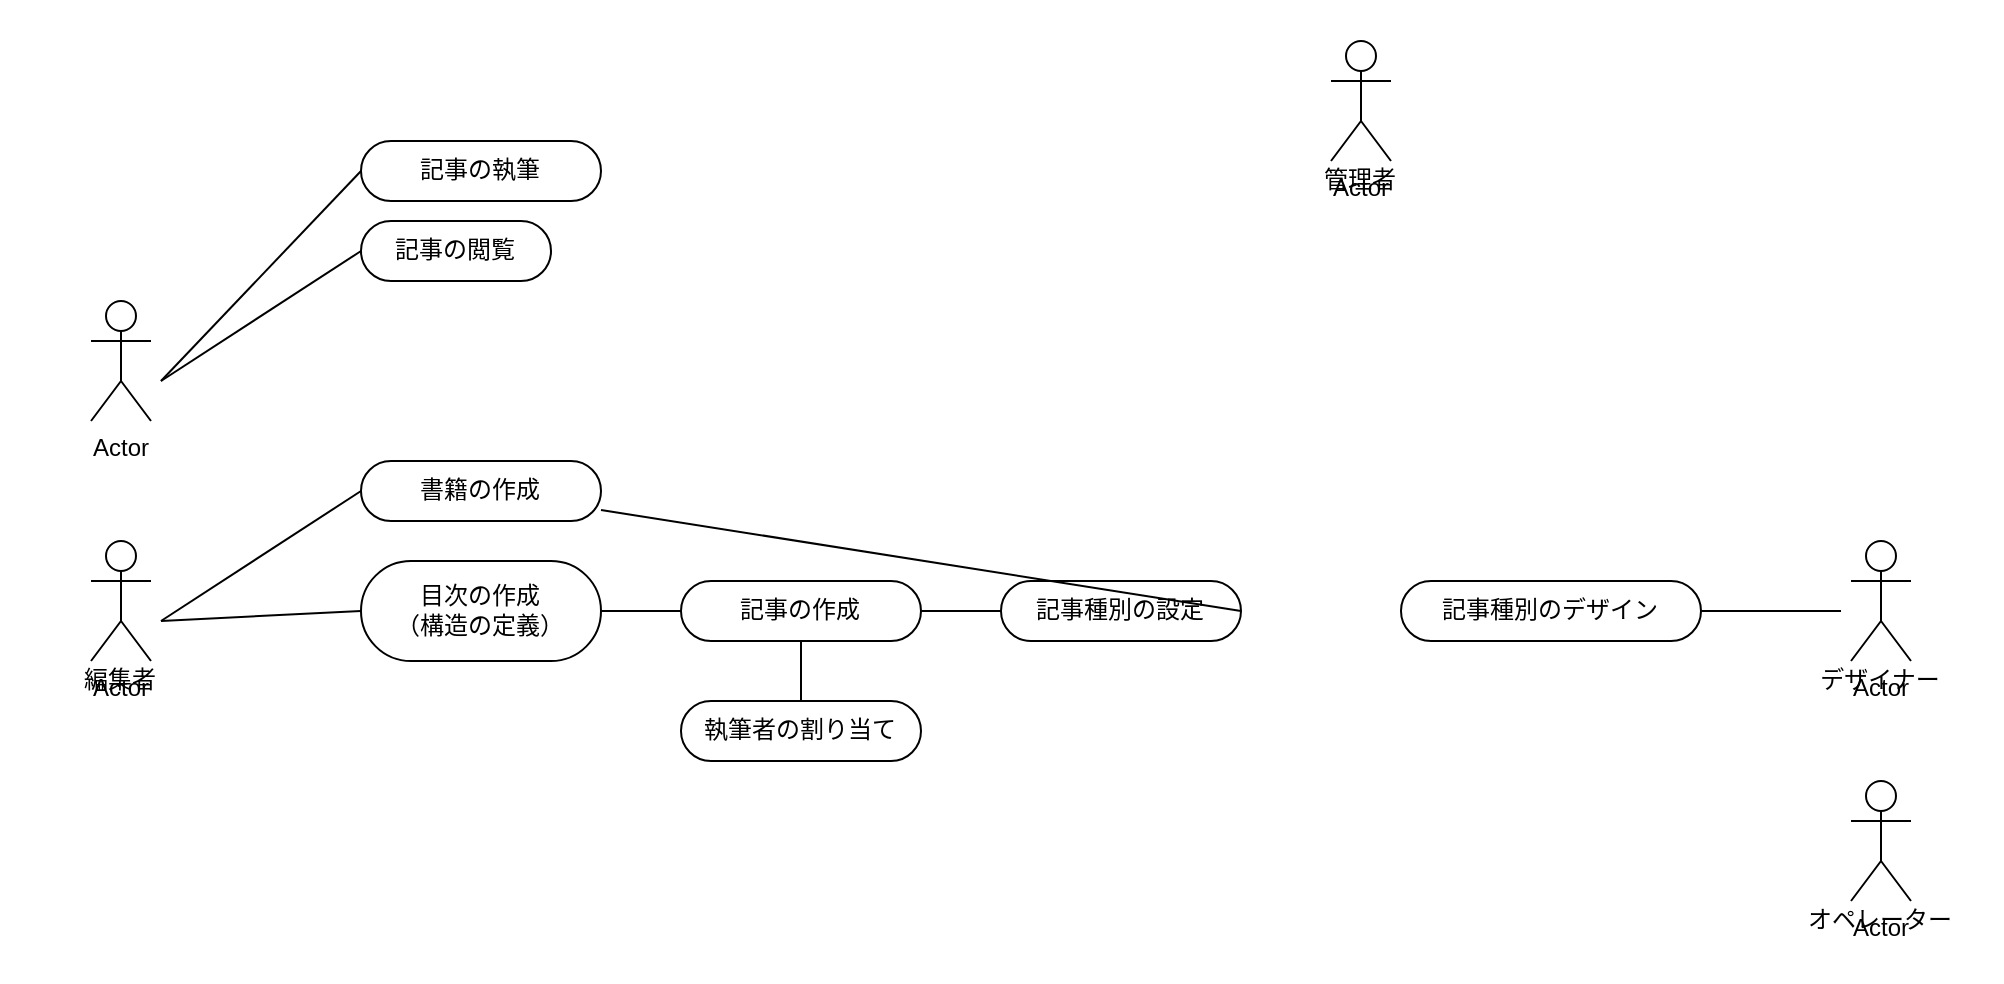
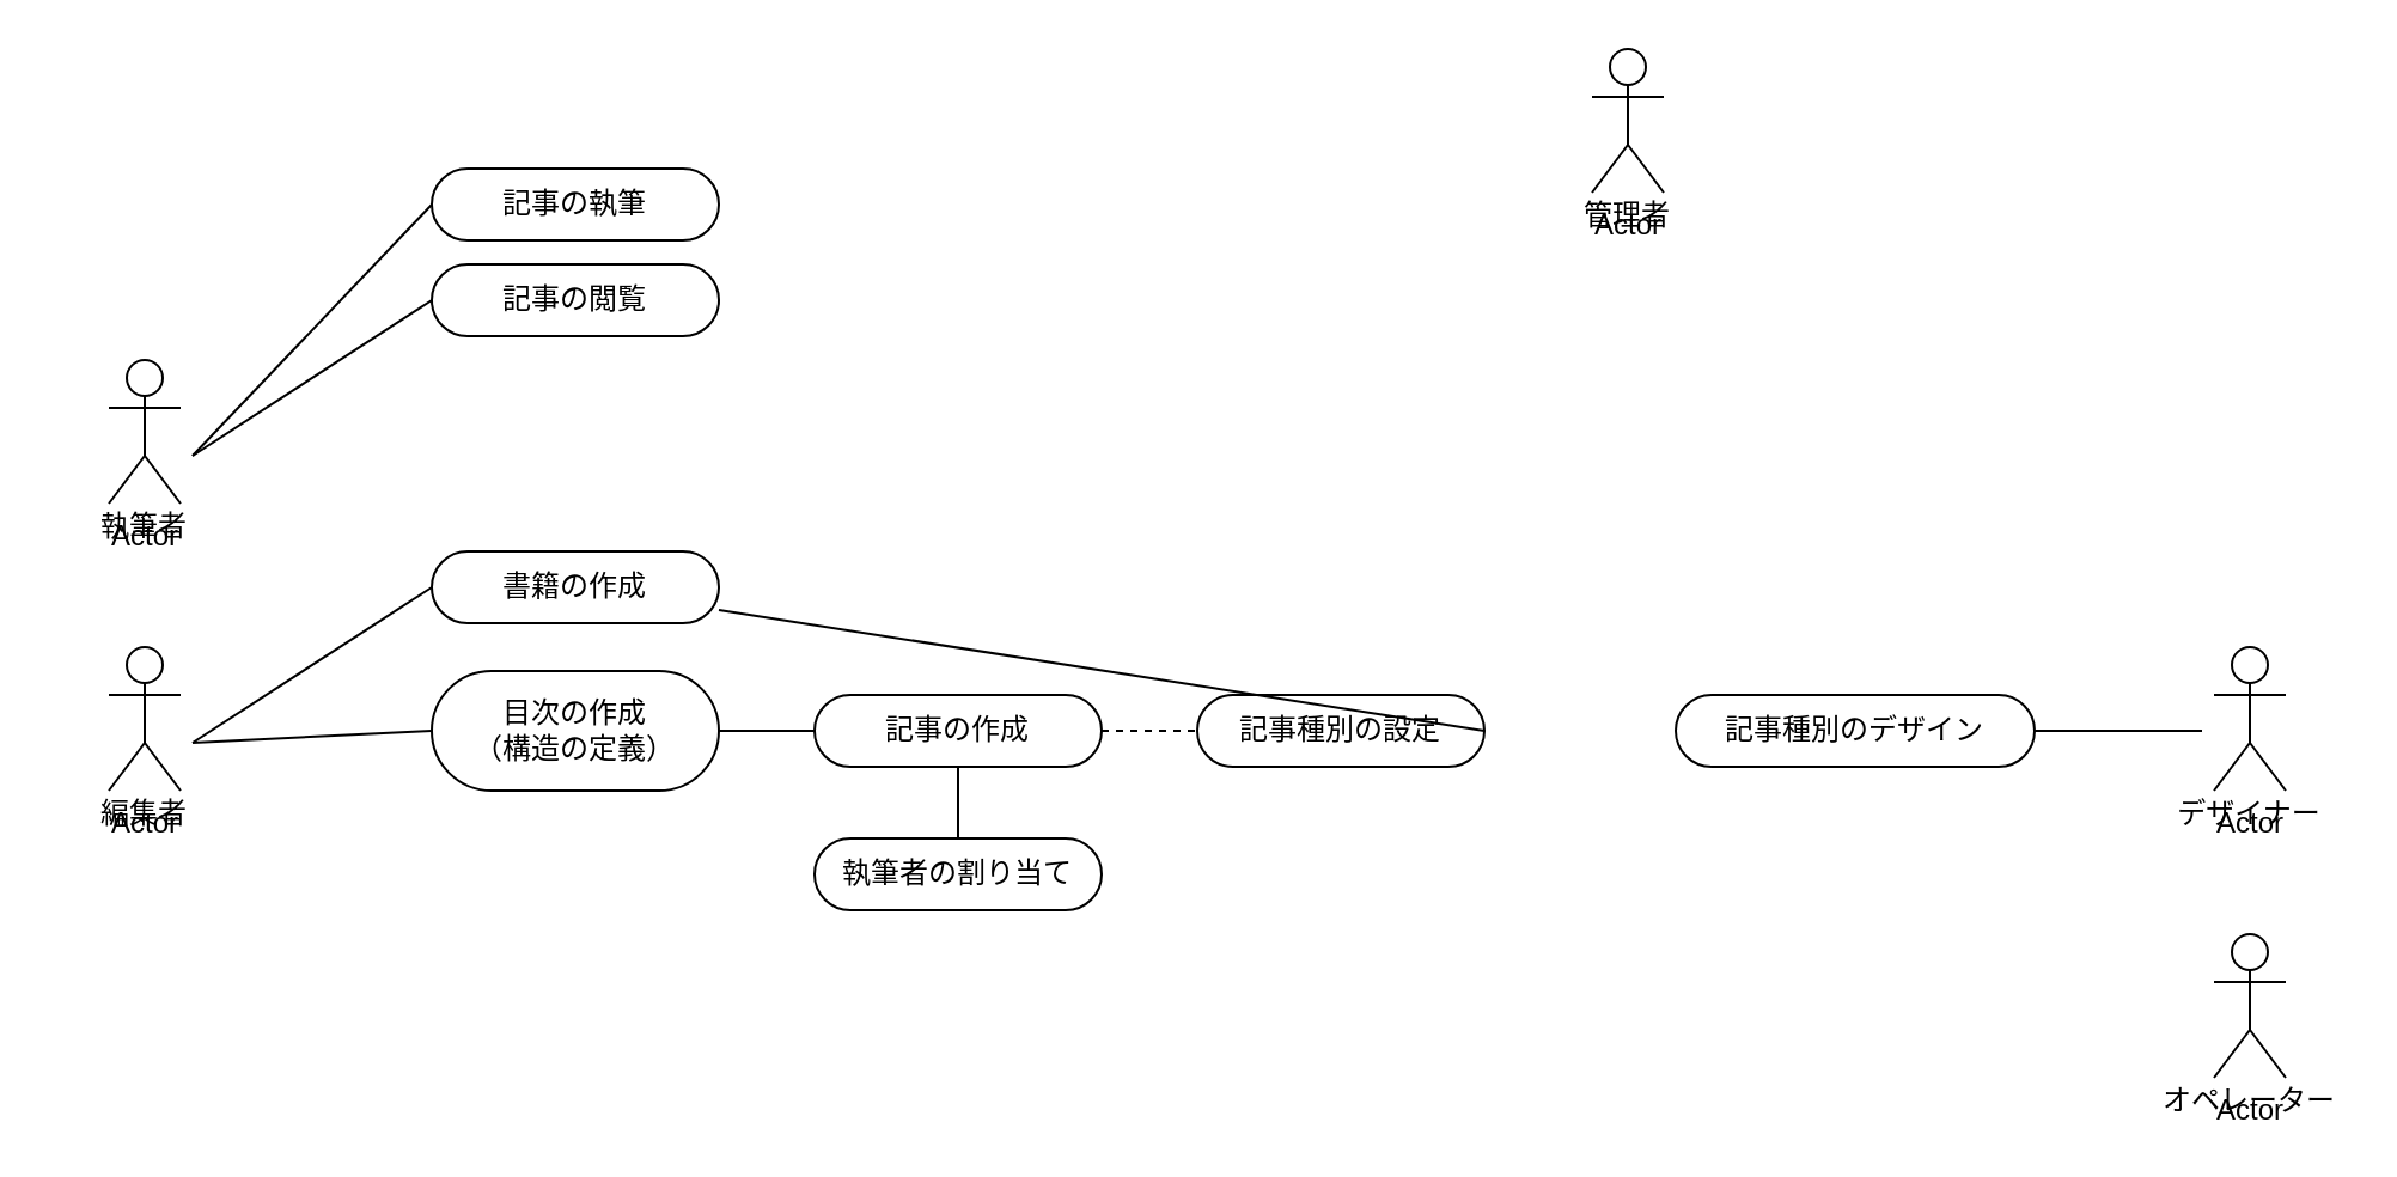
- <mxCell id="22" value="記事の閲覧" style="whiteSpace=wrap;html=1;rounded=1;arcSize=50;align=center;verticalAlign=middle;strokeWidth=1;autosize=1;spacing=4;treeFolding=1;treeMoving=1;newEdgeStyle={&quot;edgeStyle&quot;:&quot;entityRelationEdgeStyle&quot;,&quot;startArrow&quot;:&quot;none&quot;,&quot;endArrow&quot;:&quot;none&quot;,&quot;segment&quot;:10,&quot;curved&quot;:1,&quot;sourcePerimeterSpacing&quot;:0,&quot;targetPerimeterSpacing&quot;:0};strokeColor=#000000;fontFamily=Helvetica;fontSize=12;fontColor=#000000;fillColor=none;fillStyle=auto;" vertex="1" parent="21"><mxGeometry x="90" y="30" width="95" height="30" as="geometry" /></mxCell>
+ <mxCell id="22" value="記事の閲覧" style="whiteSpace=wrap;html=1;rounded=1;arcSize=50;align=center;verticalAlign=middle;strokeWidth=1;autosize=1;spacing=4;treeFolding=1;treeMoving=1;newEdgeStyle={&quot;edgeStyle&quot;:&quot;entityRelationEdgeStyle&quot;,&quot;startArrow&quot;:&quot;none&quot;,&quot;endArrow&quot;:&quot;none&quot;,&quot;segment&quot;:10,&quot;curved&quot;:1,&quot;sourcePerimeterSpacing&quot;:0,&quot;targetPerimeterSpacing&quot;:0};strokeColor=#000000;fontFamily=Helvetica;fontSize=12;fontColor=#000000;fillColor=none;fillStyle=auto;" vertex="1" parent="21"><mxGeometry x="90" y="30" width="120" height="30" as="geometry" /></mxCell>
+ <mxCell id="8" value="&lt;font color=&quot;#000000&quot;&gt;執筆者&lt;/font&gt;" style="text;strokeColor=none;align=center;fillColor=none;html=1;verticalAlign=middle;whiteSpace=wrap;rounded=0;fontFamily=Helvetica;fontSize=12;fontColor=default;" vertex="1" parent="6"><mxGeometry y="60" width="80" height="20" as="geometry" /></mxCell>
- <mxCell id="37" value="" style="startArrow=none;endArrow=none;segment=10;sourcePerimeterSpacing=0;targetPerimeterSpacing=0;fontFamily=Helvetica;fontSize=12;fontColor=#000000;rounded=0;strokeColor=#000000;entryX=0;entryY=0.5;entryDx=0;entryDy=0;exitX=1;exitY=0.5;exitDx=0;exitDy=0;" edge="1" target="35" parent="1" source="34"><mxGeometry relative="1" as="geometry"><mxPoint x="570" y="260" as="sourcePoint" /><mxPoint x="520" y="255" as="targetPoint" /></mxGeometry></mxCell>
+ <mxCell id="37" value="" style="startArrow=none;endArrow=none;segment=10;sourcePerimeterSpacing=0;targetPerimeterSpacing=0;fontFamily=Helvetica;fontSize=12;fontColor=#000000;rounded=0;strokeColor=#000000;entryX=0;entryY=0.5;entryDx=0;entryDy=0;exitX=1;exitY=0.5;exitDx=0;exitDy=0;dashed=1;" edge="1" target="35" parent="1" source="34"><mxGeometry relative="1" as="geometry"><mxPoint x="570" y="260" as="sourcePoint" /><mxPoint x="520" y="255" as="targetPoint" /></mxGeometry></mxCell>
